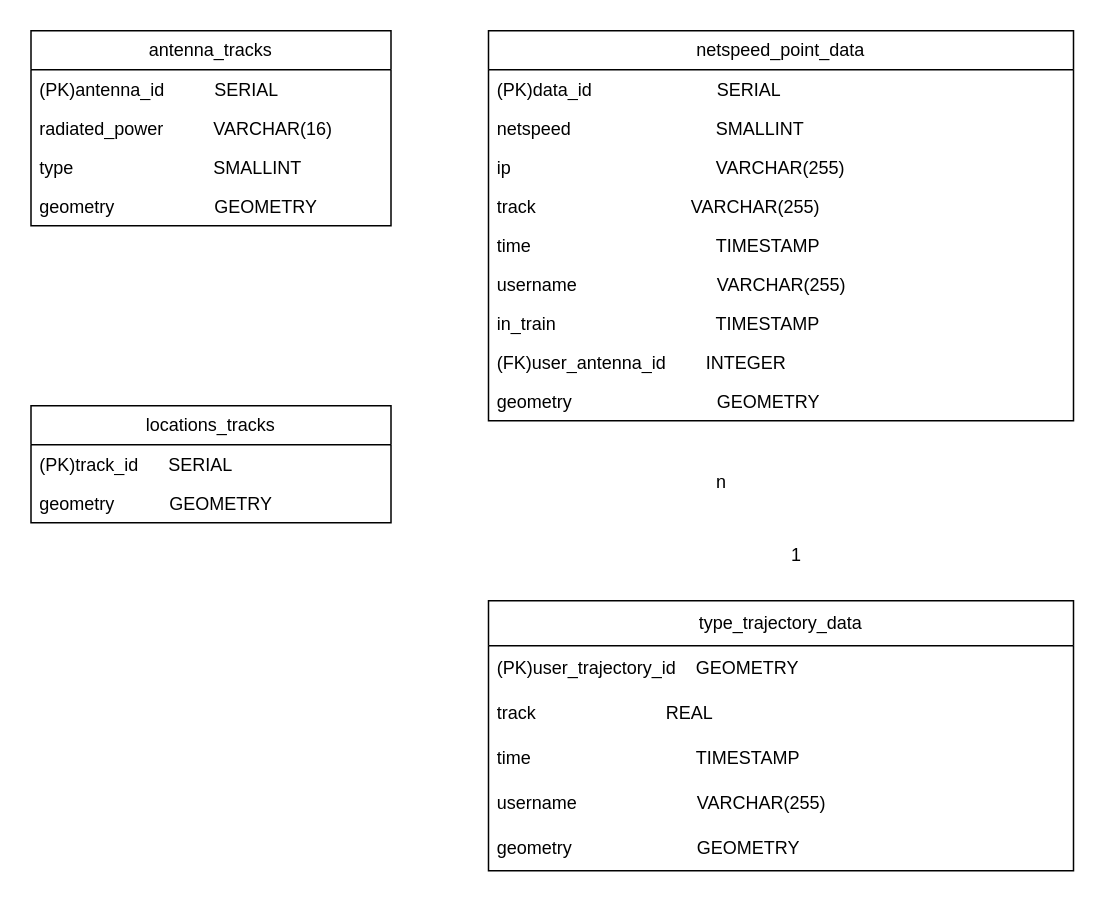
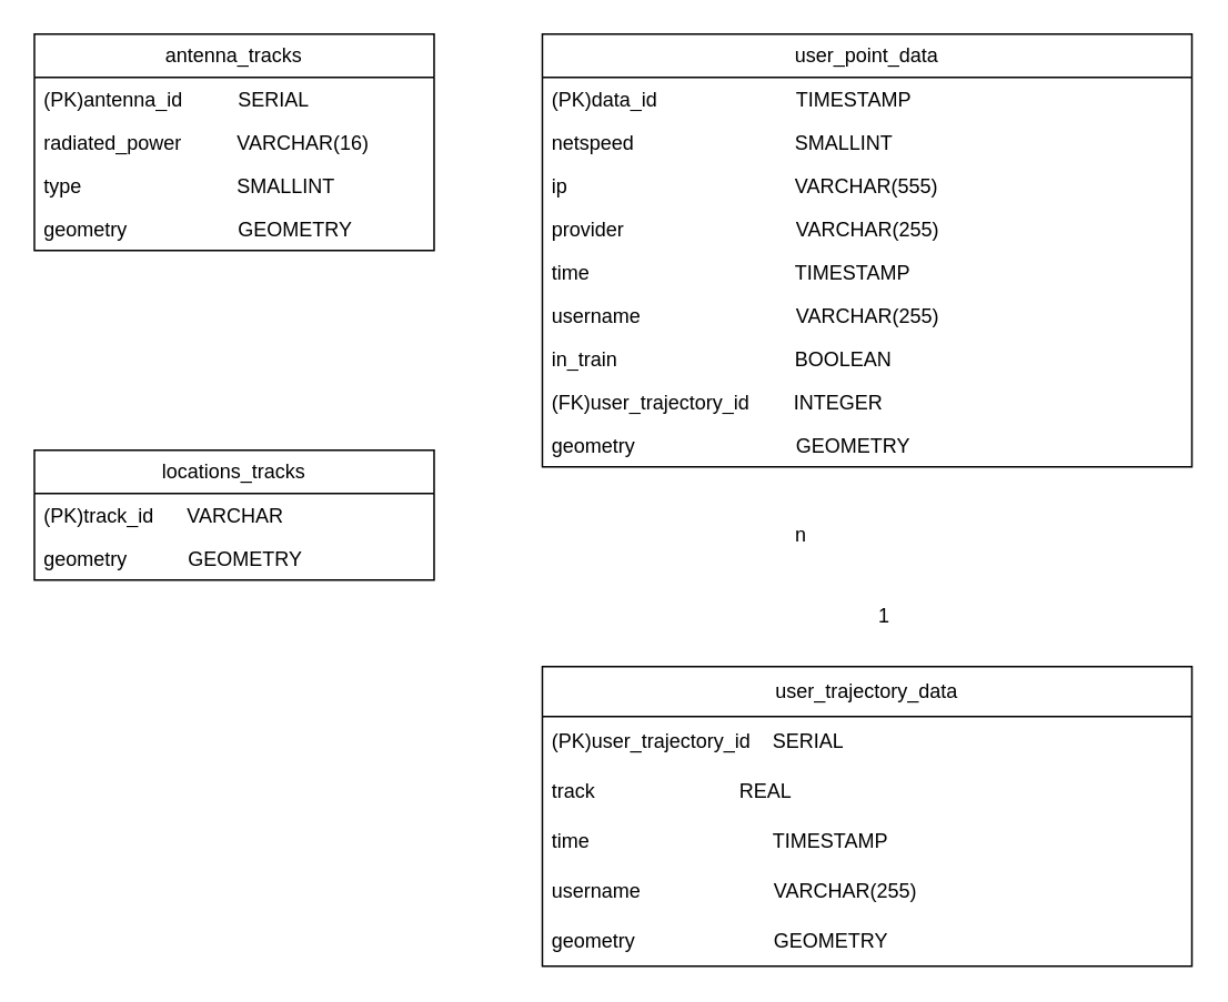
- <mxCell id="10" value="netspeed_point_data" style="swimlane;fontStyle=0;childLayout=stackLayout;horizontal=1;startSize=26;fillColor=none;horizontalStack=0;resizeParent=1;resizeParentMax=0;resizeLast=0;collapsible=1;marginBottom=0;whiteSpace=wrap;html=1;" parent="1" vertex="1"><mxGeometry x="325" y="20" width="390" height="260" as="geometry" /></mxCell>
+ <mxCell id="10" value="user_point_data" style="swimlane;fontStyle=0;childLayout=stackLayout;horizontal=1;startSize=26;fillColor=none;horizontalStack=0;resizeParent=1;resizeParentMax=0;resizeLast=0;collapsible=1;marginBottom=0;whiteSpace=wrap;html=1;" parent="1" vertex="1"><mxGeometry x="325" y="20" width="390" height="260" as="geometry" /></mxCell>
- <mxCell id="11" value="(PK)data_id&amp;nbsp; &amp;nbsp; &amp;nbsp; &amp;nbsp; &amp;nbsp; &amp;nbsp; &amp;nbsp; &amp;nbsp; &amp;nbsp; &amp;nbsp; &amp;nbsp; &amp;nbsp; &amp;nbsp;SERIAL" style="text;strokeColor=none;fillColor=none;align=left;verticalAlign=top;spacingLeft=4;spacingRight=4;overflow=hidden;rotatable=0;points=[[0,0.5],[1,0.5]];portConstraint=eastwest;whiteSpace=wrap;html=1;" parent="10" vertex="1"><mxGeometry y="26" width="390" height="26" as="geometry" /></mxCell>
+ <mxCell id="11" value="(PK)data_id&amp;nbsp; &amp;nbsp; &amp;nbsp; &amp;nbsp; &amp;nbsp; &amp;nbsp; &amp;nbsp; &amp;nbsp; &amp;nbsp; &amp;nbsp; &amp;nbsp; &amp;nbsp; &amp;nbsp;TIMESTAMP" style="text;strokeColor=none;fillColor=none;align=left;verticalAlign=top;spacingLeft=4;spacingRight=4;overflow=hidden;rotatable=0;points=[[0,0.5],[1,0.5]];portConstraint=eastwest;whiteSpace=wrap;html=1;" parent="10" vertex="1"><mxGeometry y="26" width="390" height="26" as="geometry" /></mxCell>
- <mxCell id="13" value="ip&amp;nbsp; &amp;nbsp; &amp;nbsp; &amp;nbsp; &amp;nbsp; &amp;nbsp; &amp;nbsp; &amp;nbsp; &amp;nbsp; &amp;nbsp; &amp;nbsp; &amp;nbsp; &amp;nbsp; &amp;nbsp; &amp;nbsp; &amp;nbsp; &amp;nbsp; &amp;nbsp; &amp;nbsp; &amp;nbsp; &amp;nbsp;VARCHAR(255)" style="text;strokeColor=none;fillColor=none;align=left;verticalAlign=top;spacingLeft=4;spacingRight=4;overflow=hidden;rotatable=0;points=[[0,0.5],[1,0.5]];portConstraint=eastwest;whiteSpace=wrap;html=1;" vertex="1" parent="10"><mxGeometry y="78" width="390" height="26" as="geometry" /></mxCell>
+ <mxCell id="13" value="ip&amp;nbsp; &amp;nbsp; &amp;nbsp; &amp;nbsp; &amp;nbsp; &amp;nbsp; &amp;nbsp; &amp;nbsp; &amp;nbsp; &amp;nbsp; &amp;nbsp; &amp;nbsp; &amp;nbsp; &amp;nbsp; &amp;nbsp; &amp;nbsp; &amp;nbsp; &amp;nbsp; &amp;nbsp; &amp;nbsp; &amp;nbsp;VARCHAR(555)" style="text;strokeColor=none;fillColor=none;align=left;verticalAlign=top;spacingLeft=4;spacingRight=4;overflow=hidden;rotatable=0;points=[[0,0.5],[1,0.5]];portConstraint=eastwest;whiteSpace=wrap;html=1;" vertex="1" parent="10"><mxGeometry y="78" width="390" height="26" as="geometry" /></mxCell>
- <mxCell id="14" value="track&amp;nbsp; &amp;nbsp; &amp;nbsp; &amp;nbsp; &amp;nbsp; &amp;nbsp; &amp;nbsp; &amp;nbsp; &amp;nbsp; &amp;nbsp; &amp;nbsp; &amp;nbsp; &amp;nbsp; &amp;nbsp; &amp;nbsp; &amp;nbsp;VARCHAR(255)" style="text;strokeColor=none;fillColor=none;align=left;verticalAlign=top;spacingLeft=4;spacingRight=4;overflow=hidden;rotatable=0;points=[[0,0.5],[1,0.5]];portConstraint=eastwest;whiteSpace=wrap;html=1;" parent="10" vertex="1"><mxGeometry y="104" width="390" height="26" as="geometry" /></mxCell>
+ <mxCell id="14" value="provider&amp;nbsp; &amp;nbsp; &amp;nbsp; &amp;nbsp; &amp;nbsp; &amp;nbsp; &amp;nbsp; &amp;nbsp; &amp;nbsp; &amp;nbsp; &amp;nbsp; &amp;nbsp; &amp;nbsp; &amp;nbsp; &amp;nbsp; &amp;nbsp;VARCHAR(255)" style="text;strokeColor=none;fillColor=none;align=left;verticalAlign=top;spacingLeft=4;spacingRight=4;overflow=hidden;rotatable=0;points=[[0,0.5],[1,0.5]];portConstraint=eastwest;whiteSpace=wrap;html=1;" parent="10" vertex="1"><mxGeometry y="104" width="390" height="26" as="geometry" /></mxCell>
- <mxCell id="17" value="in_train&amp;nbsp; &amp;nbsp; &amp;nbsp; &amp;nbsp; &amp;nbsp; &amp;nbsp; &amp;nbsp; &amp;nbsp; &amp;nbsp; &amp;nbsp; &amp;nbsp; &amp;nbsp; &amp;nbsp; &amp;nbsp; &amp;nbsp; &amp;nbsp; TIMESTAMP" style="text;strokeColor=none;fillColor=none;align=left;verticalAlign=top;spacingLeft=4;spacingRight=4;overflow=hidden;rotatable=0;points=[[0,0.5],[1,0.5]];portConstraint=eastwest;whiteSpace=wrap;html=1;" vertex="1" parent="10"><mxGeometry y="182" width="390" height="26" as="geometry" /></mxCell>
+ <mxCell id="17" value="in_train&amp;nbsp; &amp;nbsp; &amp;nbsp; &amp;nbsp; &amp;nbsp; &amp;nbsp; &amp;nbsp; &amp;nbsp; &amp;nbsp; &amp;nbsp; &amp;nbsp; &amp;nbsp; &amp;nbsp; &amp;nbsp; &amp;nbsp; &amp;nbsp; BOOLEAN" style="text;strokeColor=none;fillColor=none;align=left;verticalAlign=top;spacingLeft=4;spacingRight=4;overflow=hidden;rotatable=0;points=[[0,0.5],[1,0.5]];portConstraint=eastwest;whiteSpace=wrap;html=1;" vertex="1" parent="10"><mxGeometry y="182" width="390" height="26" as="geometry" /></mxCell>
- <mxCell id="18" value="(FK)user_antenna_id&amp;nbsp; &amp;nbsp; &amp;nbsp; &amp;nbsp; INTEGER" style="text;strokeColor=none;fillColor=none;align=left;verticalAlign=top;spacingLeft=4;spacingRight=4;overflow=hidden;rotatable=0;points=[[0,0.5],[1,0.5]];portConstraint=eastwest;whiteSpace=wrap;html=1;" parent="10" vertex="1"><mxGeometry y="208" width="390" height="26" as="geometry" /></mxCell>
+ <mxCell id="18" value="(FK)user_trajectory_id&amp;nbsp; &amp;nbsp; &amp;nbsp; &amp;nbsp; INTEGER" style="text;strokeColor=none;fillColor=none;align=left;verticalAlign=top;spacingLeft=4;spacingRight=4;overflow=hidden;rotatable=0;points=[[0,0.5],[1,0.5]];portConstraint=eastwest;whiteSpace=wrap;html=1;" parent="10" vertex="1"><mxGeometry y="208" width="390" height="26" as="geometry" /></mxCell>
- <mxCell id="8" value="(PK)track_id&amp;nbsp; &amp;nbsp; &amp;nbsp; SERIAL" style="text;strokeColor=none;fillColor=none;align=left;verticalAlign=top;spacingLeft=4;spacingRight=4;overflow=hidden;rotatable=0;points=[[0,0.5],[1,0.5]];portConstraint=eastwest;whiteSpace=wrap;html=1;" parent="7" vertex="1"><mxGeometry y="26" width="240" height="26" as="geometry" /></mxCell>
+ <mxCell id="8" value="(PK)track_id&amp;nbsp; &amp;nbsp; &amp;nbsp; VARCHAR" style="text;strokeColor=none;fillColor=none;align=left;verticalAlign=top;spacingLeft=4;spacingRight=4;overflow=hidden;rotatable=0;points=[[0,0.5],[1,0.5]];portConstraint=eastwest;whiteSpace=wrap;html=1;" parent="7" vertex="1"><mxGeometry y="26" width="240" height="26" as="geometry" /></mxCell>
- <mxCell id="22" value="type_trajectory_data" style="swimlane;fontStyle=0;childLayout=stackLayout;horizontal=1;startSize=30;horizontalStack=0;resizeParent=1;resizeParentMax=0;resizeLast=0;collapsible=1;marginBottom=0;whiteSpace=wrap;html=1;fillColor=none;" parent="1" vertex="1"><mxGeometry x="325" y="400" width="390" height="180" as="geometry" /></mxCell>
+ <mxCell id="22" value="user_trajectory_data" style="swimlane;fontStyle=0;childLayout=stackLayout;horizontal=1;startSize=30;horizontalStack=0;resizeParent=1;resizeParentMax=0;resizeLast=0;collapsible=1;marginBottom=0;whiteSpace=wrap;html=1;fillColor=none;" parent="1" vertex="1"><mxGeometry x="325" y="400" width="390" height="180" as="geometry" /></mxCell>
- <mxCell id="23" value="(PK)user_trajectory_id&amp;nbsp; &amp;nbsp; GEOMETRY" style="text;strokeColor=none;fillColor=none;align=left;verticalAlign=middle;spacingLeft=4;spacingRight=4;overflow=hidden;points=[[0,0.5],[1,0.5]];portConstraint=eastwest;rotatable=0;whiteSpace=wrap;html=1;" parent="22" vertex="1"><mxGeometry y="30" width="390" height="30" as="geometry" /></mxCell>
+ <mxCell id="23" value="(PK)user_trajectory_id&amp;nbsp; &amp;nbsp; SERIAL" style="text;strokeColor=none;fillColor=none;align=left;verticalAlign=middle;spacingLeft=4;spacingRight=4;overflow=hidden;points=[[0,0.5],[1,0.5]];portConstraint=eastwest;rotatable=0;whiteSpace=wrap;html=1;" parent="22" vertex="1"><mxGeometry y="30" width="390" height="30" as="geometry" /></mxCell>
